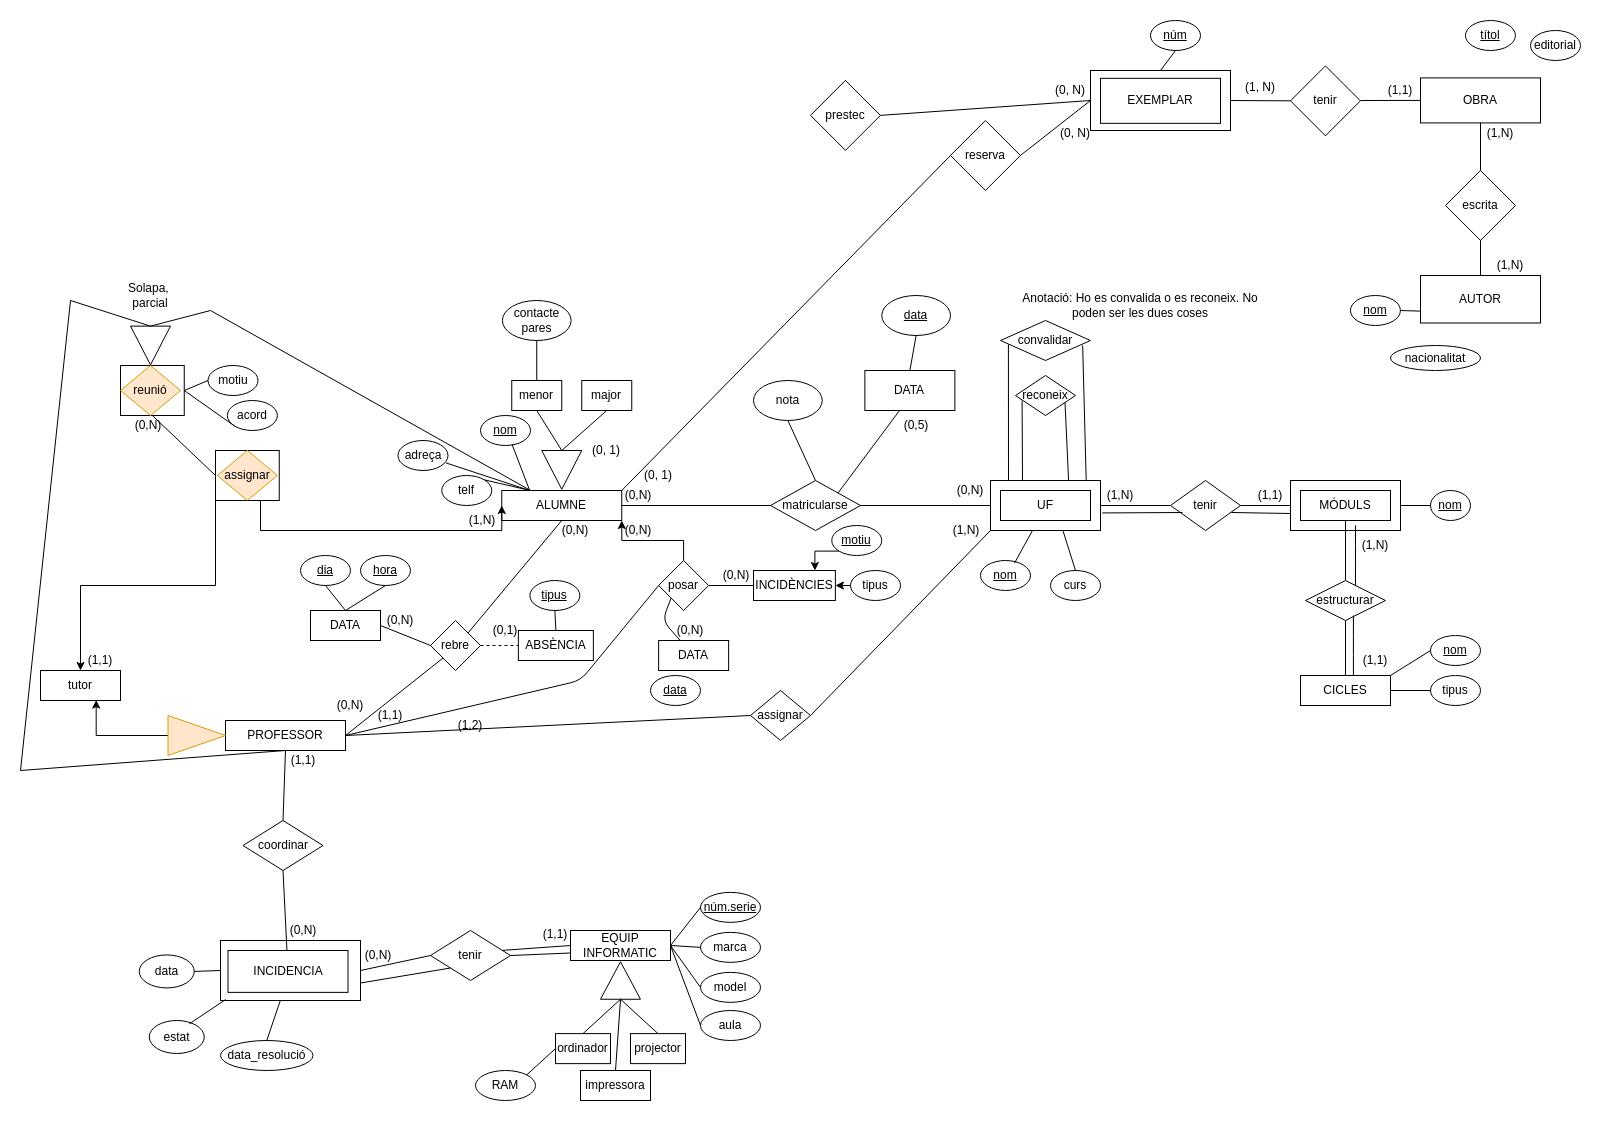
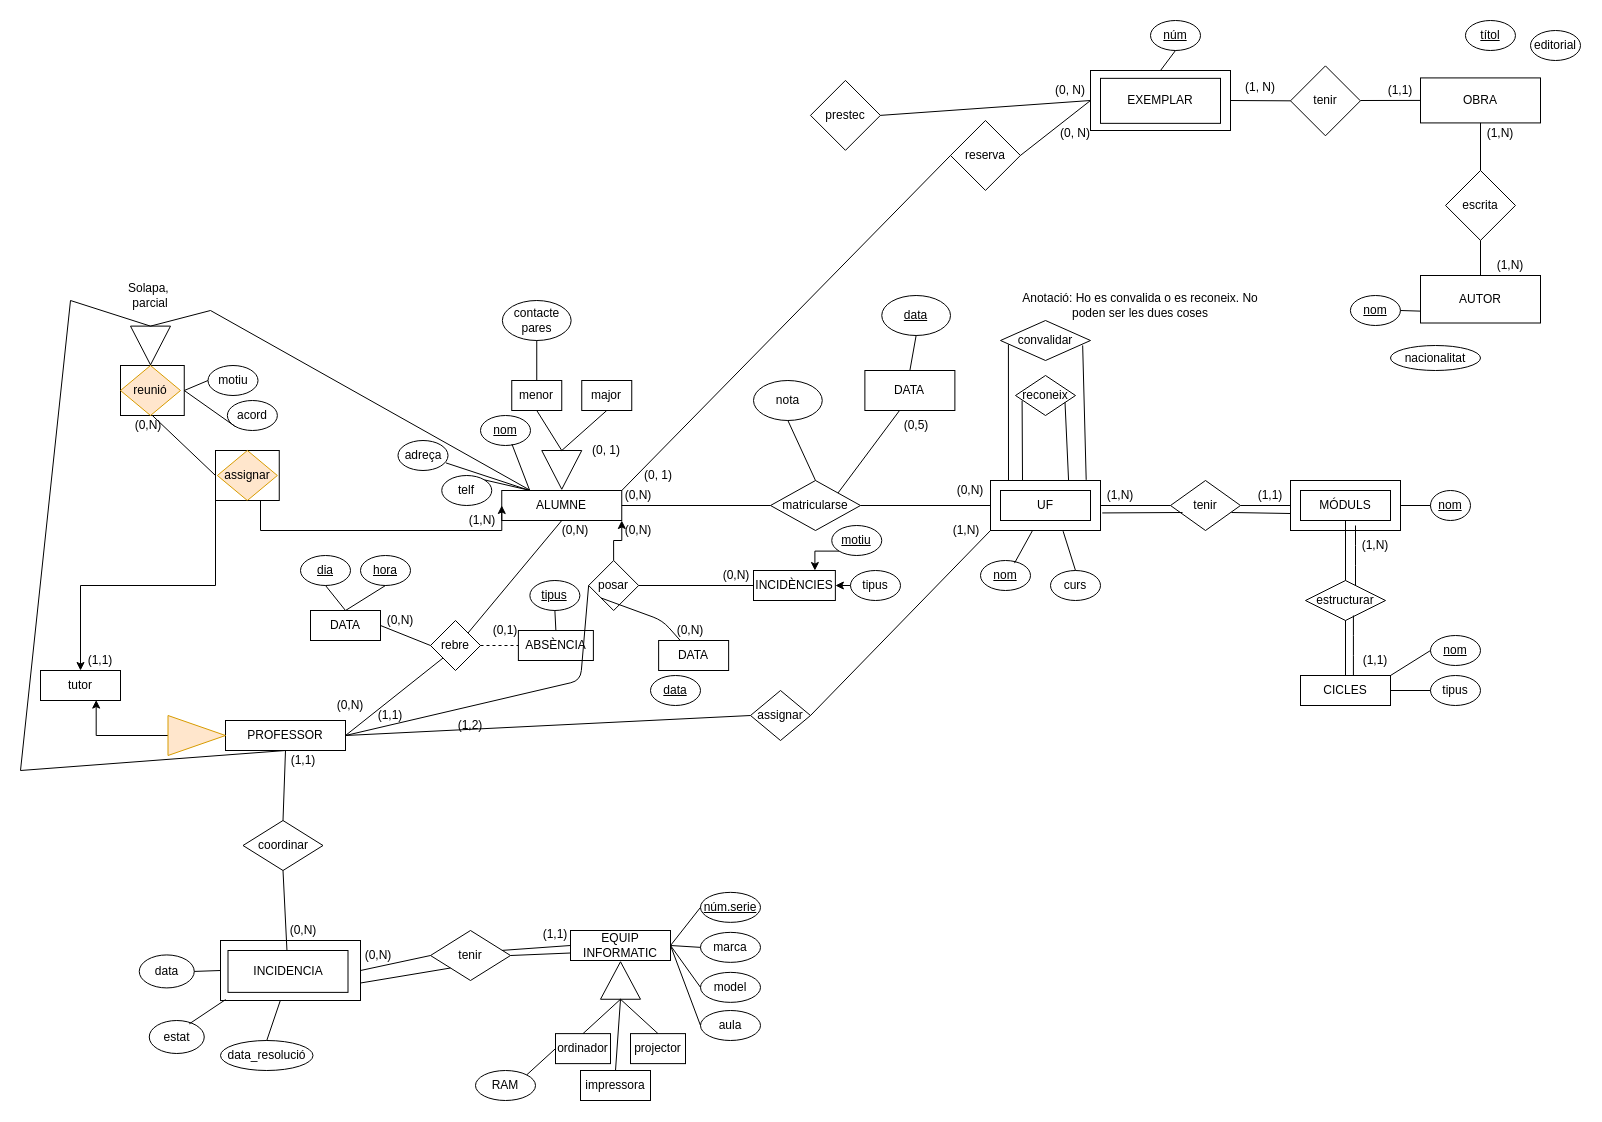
- <mxCell id="114" value="posar" style="rhombus;whiteSpace=wrap;html=1;" parent="1" vertex="1"><mxGeometry x="658.13" y="560" width="50" height="50" as="geometry" /></mxCell>
+ <mxCell id="114" value="posar" style="rhombus;whiteSpace=wrap;html=1;" parent="1" vertex="1"><mxGeometry x="588.13" y="560" width="50" height="50" as="geometry" /></mxCell>
